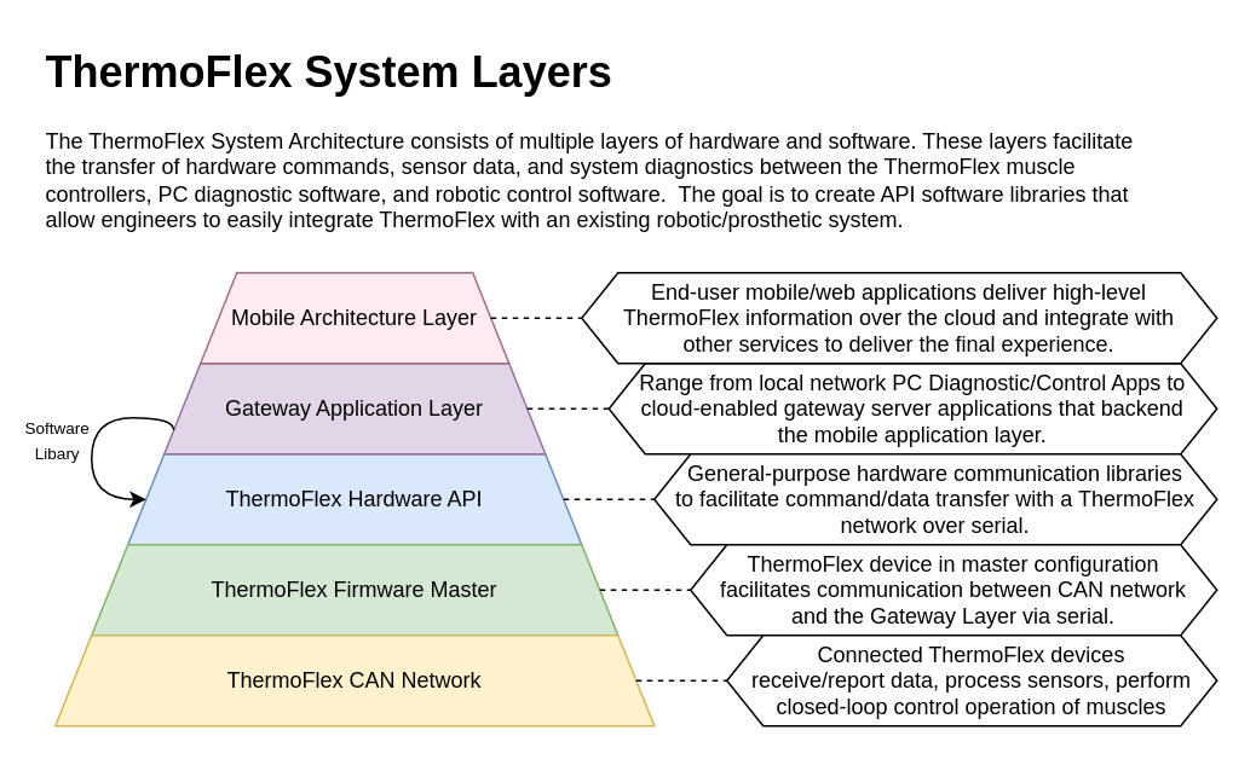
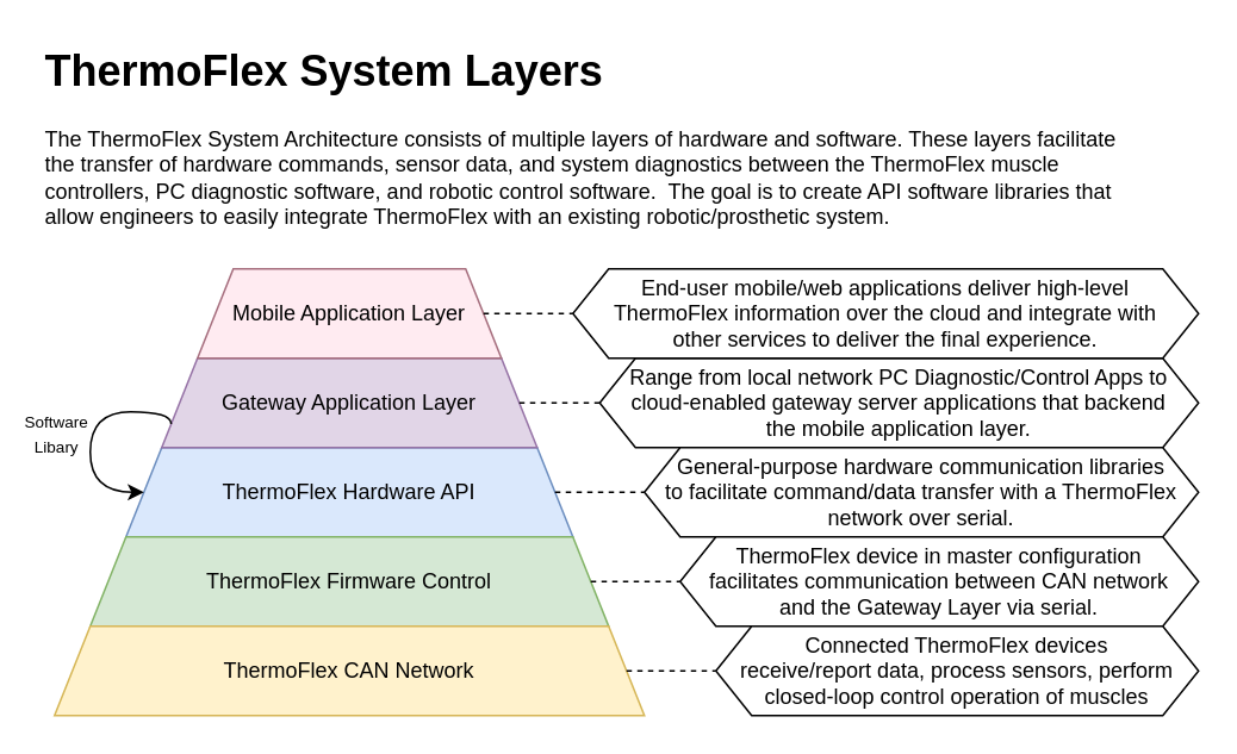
- <mxCell id="16" value="Mobile Architecture Layer" style="shape=trapezoid;perimeter=trapezoidPerimeter;whiteSpace=wrap;html=1;fixedSize=1;fillColor=#FFEBF1;strokeColor=#A66E7E;" vertex="1" parent="1"><mxGeometry x="110" y="150" width="170" height="50" as="geometry" /></mxCell>
+ <mxCell id="16" value="Mobile Application Layer" style="shape=trapezoid;perimeter=trapezoidPerimeter;whiteSpace=wrap;html=1;fixedSize=1;fillColor=#FFEBF1;strokeColor=#A66E7E;" vertex="1" parent="1"><mxGeometry x="110" y="150" width="170" height="50" as="geometry" /></mxCell>
- <mxCell id="3" value="ThermoFlex Firmware Master" style="shape=trapezoid;perimeter=trapezoidPerimeter;whiteSpace=wrap;html=1;fixedSize=1;fillColor=#d5e8d4;strokeColor=#82b366;" vertex="1" parent="1"><mxGeometry x="50" y="300" width="290" height="50" as="geometry" /></mxCell>
+ <mxCell id="3" value="ThermoFlex Firmware Control" style="shape=trapezoid;perimeter=trapezoidPerimeter;whiteSpace=wrap;html=1;fixedSize=1;fillColor=#d5e8d4;strokeColor=#82b366;" vertex="1" parent="1"><mxGeometry x="50" y="300" width="290" height="50" as="geometry" /></mxCell>
